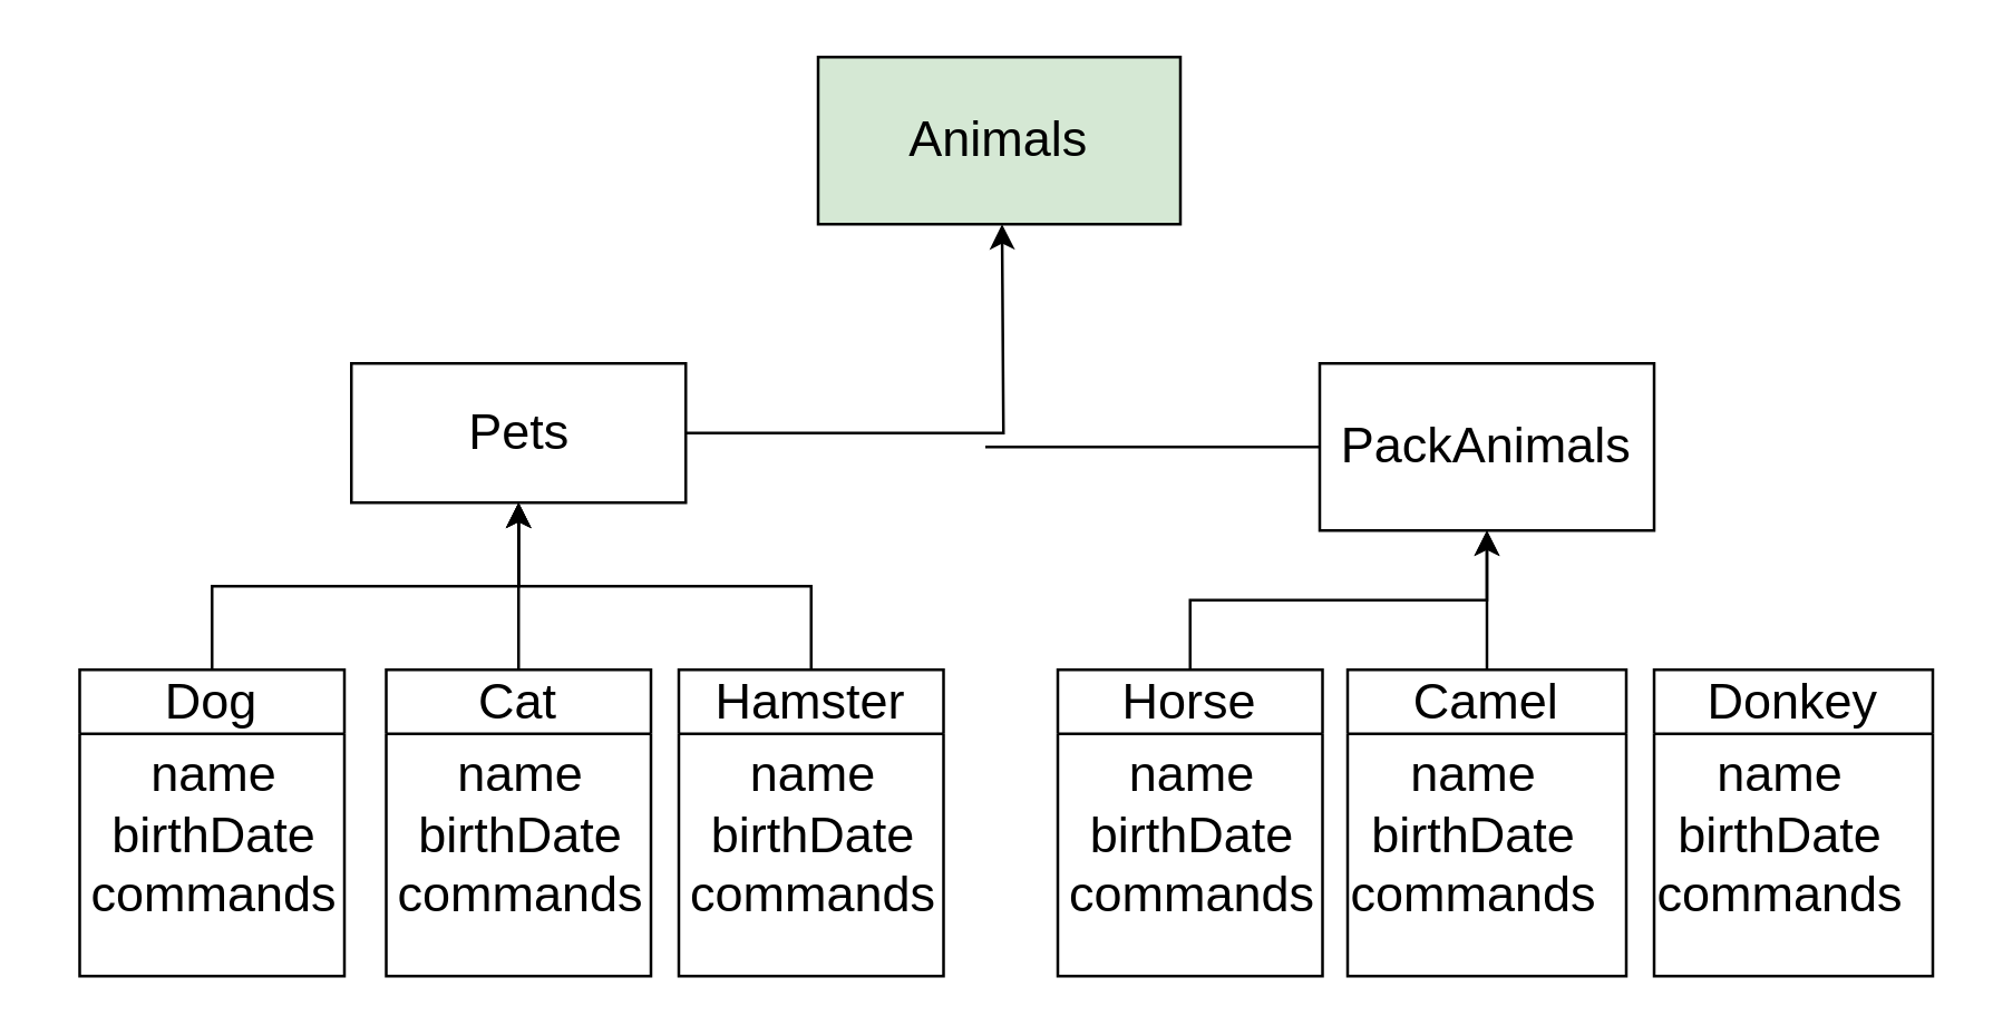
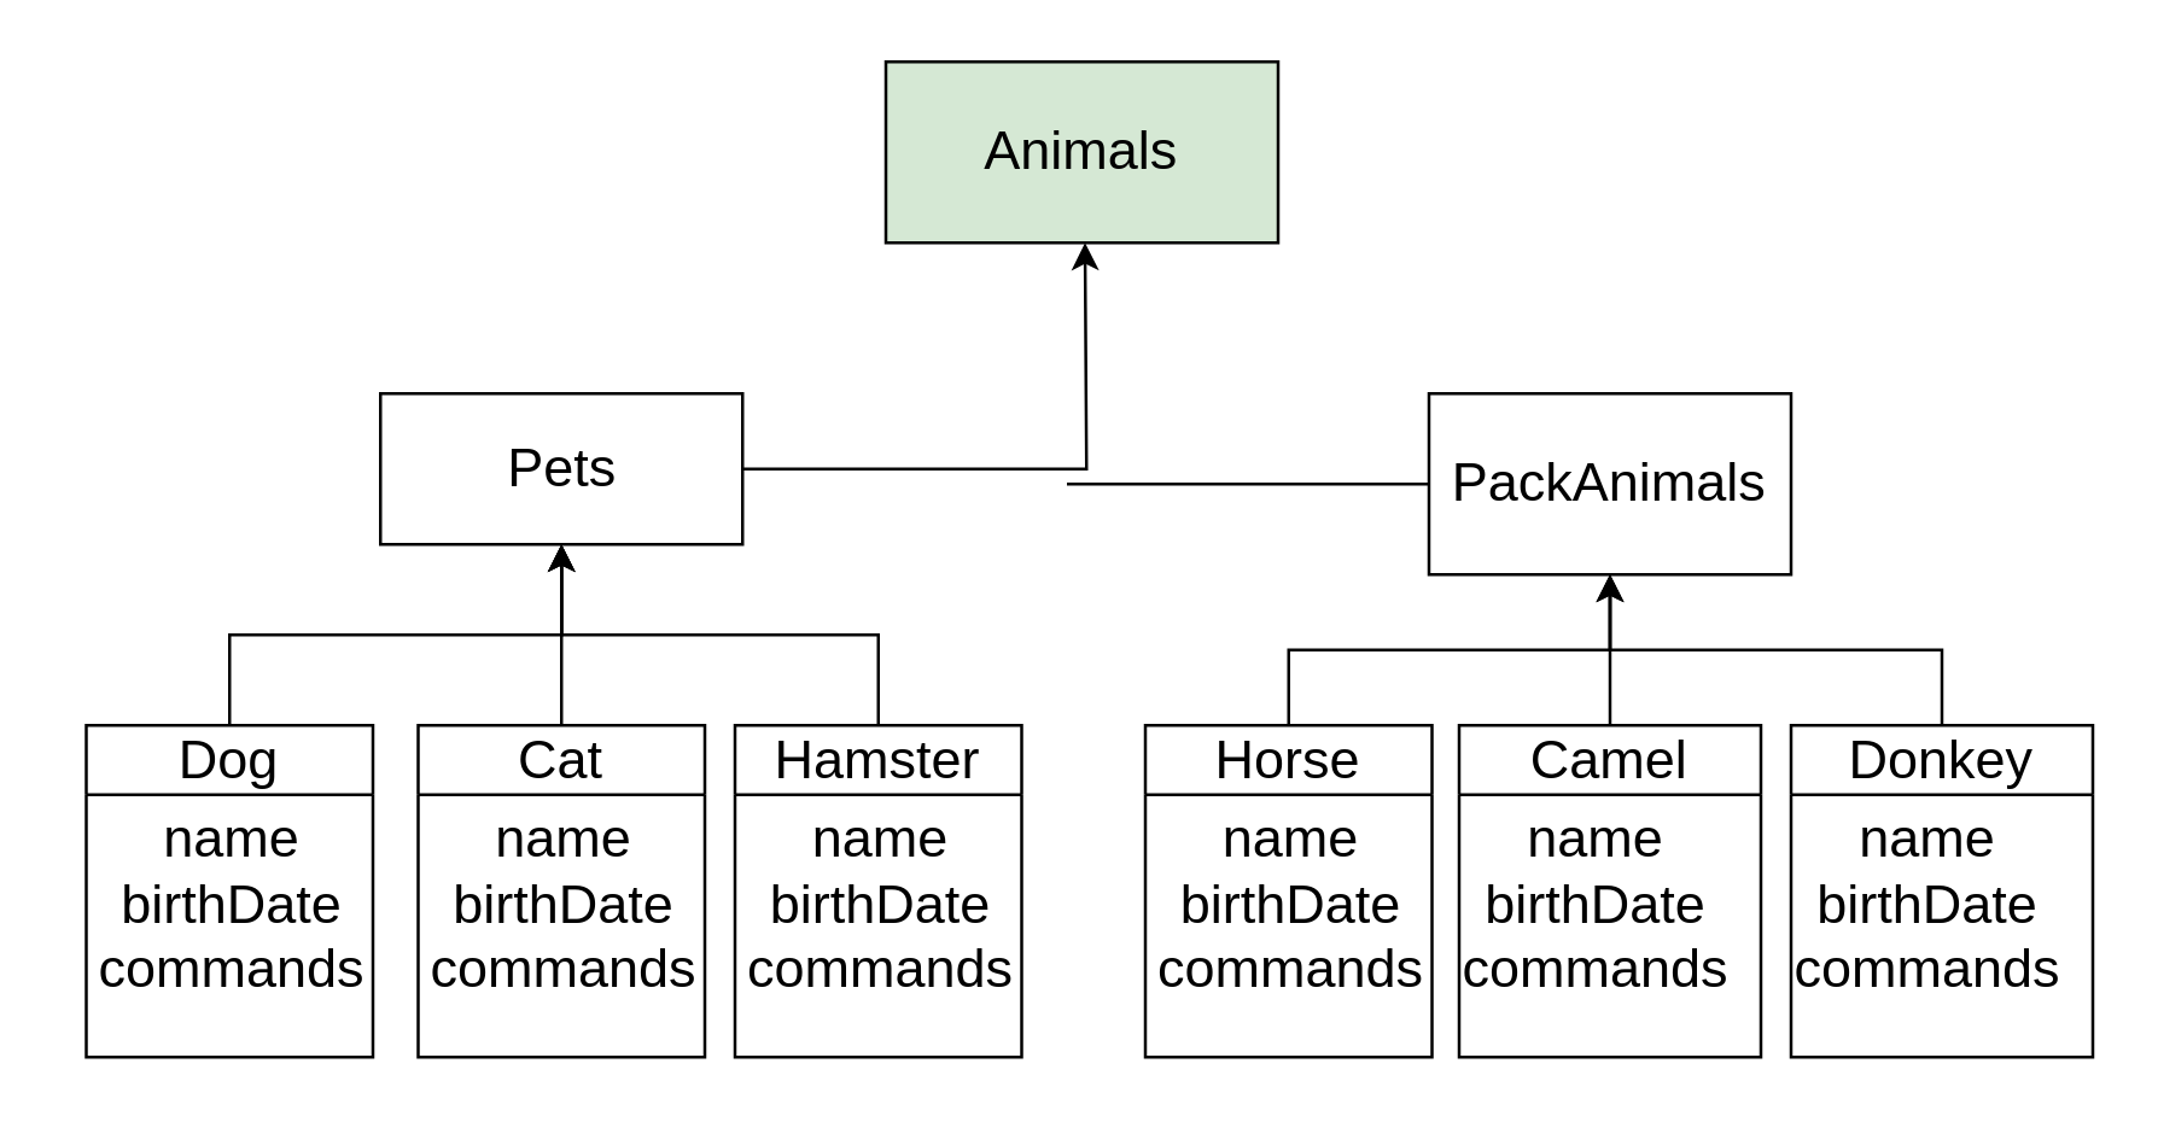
+ <mxCell id="12" style="edgeStyle=orthogonalEdgeStyle;rounded=0;orthogonalLoop=1;jettySize=auto;html=1;exitX=0.5;exitY=0;exitDx=0;exitDy=0;entryX=0.5;entryY=1;entryDx=0;entryDy=0;fontSize=18;" edge="1" parent="1" source="13" target="4"><mxGeometry relative="1" as="geometry" /></mxCell>
